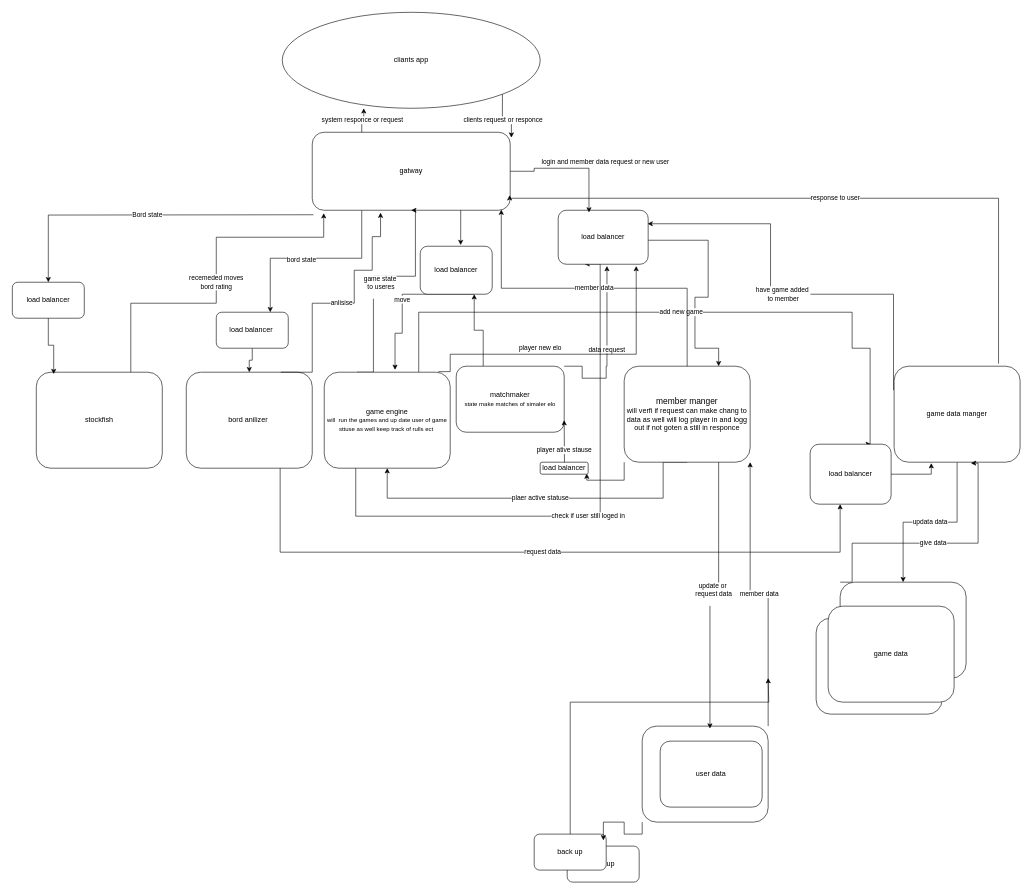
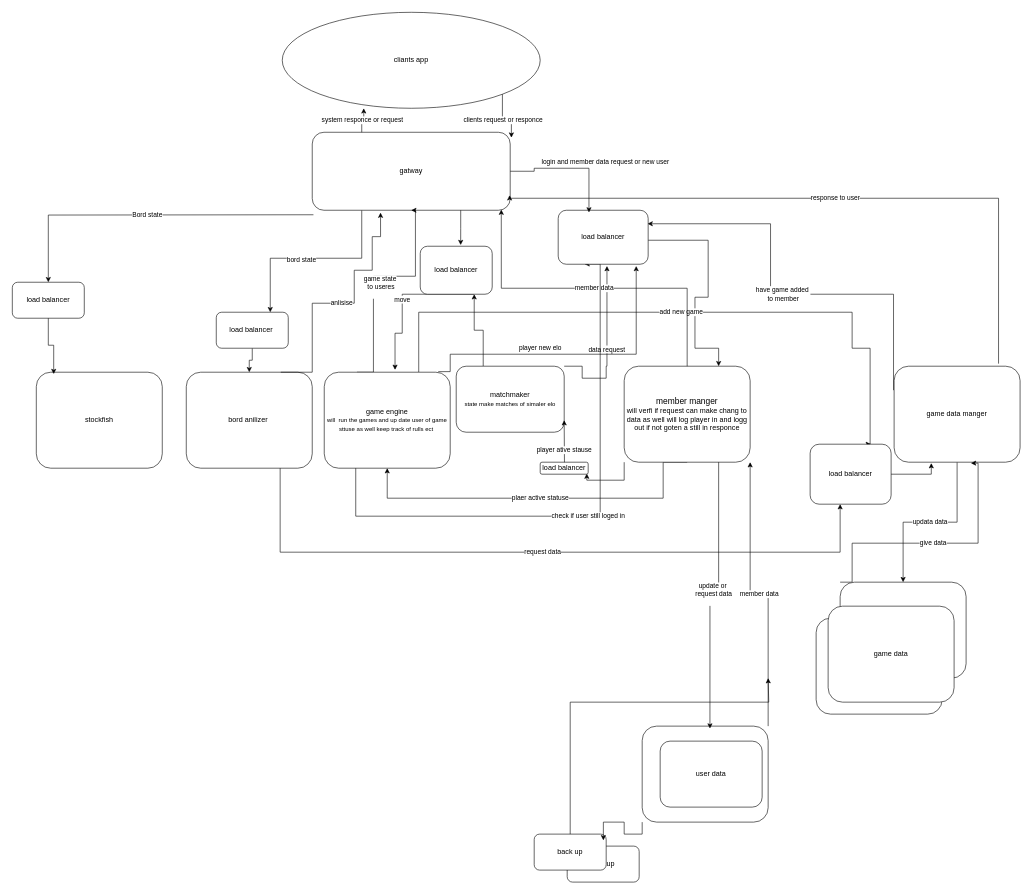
- <mxCell id="30" value="recemeded moves&lt;div&gt;bord rating&lt;/div&gt;" style="edgeStyle=orthogonalEdgeStyle;rounded=0;orthogonalLoop=1;jettySize=auto;html=1;exitX=0.75;exitY=0;exitDx=0;exitDy=0;entryX=0.058;entryY=1.038;entryDx=0;entryDy=0;entryPerimeter=0;" edge="1" parent="1" source="16" target="6"><mxGeometry relative="1" as="geometry"><Array as="points"><mxPoint x="218" y="505" /><mxPoint x="360" y="505" /><mxPoint x="360" y="395" /></Array></mxGeometry></mxCell>
